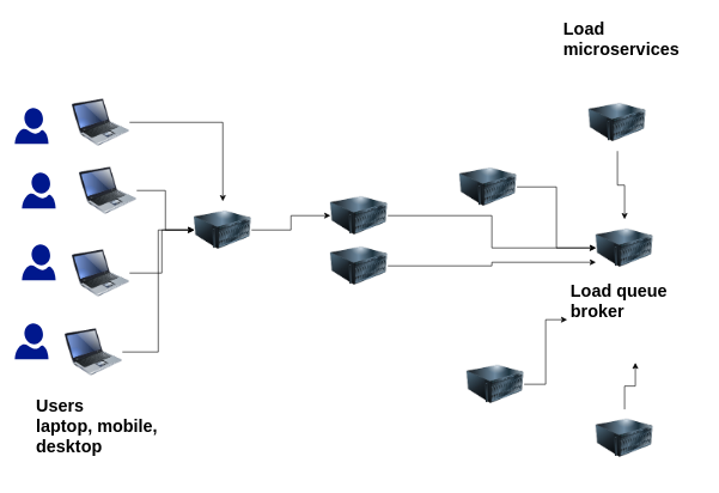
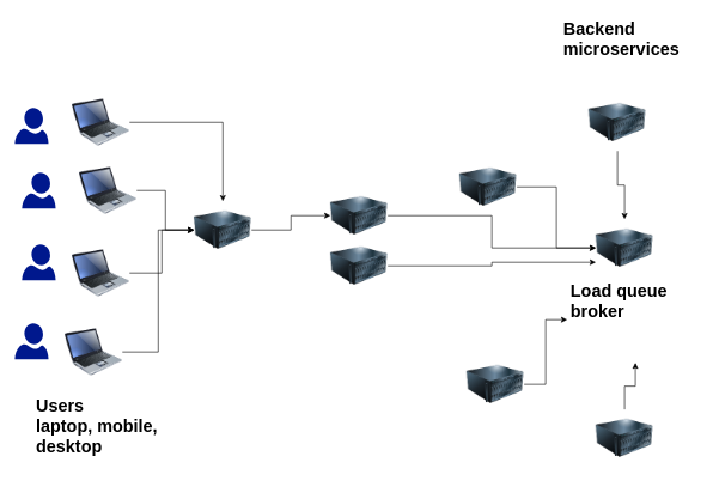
- <mxCell id="27" value="&lt;h1&gt;Load microservices&lt;/h1&gt;" style="text;html=1;strokeColor=none;fillColor=none;spacing=5;spacingTop=-20;whiteSpace=wrap;overflow=hidden;rounded=0;" vertex="1" parent="1"><mxGeometry x="780" y="20" width="190" height="120" as="geometry" /></mxCell>
+ <mxCell id="27" value="&lt;h1&gt;Backend microservices&lt;/h1&gt;" style="text;html=1;strokeColor=none;fillColor=none;spacing=5;spacingTop=-20;whiteSpace=wrap;overflow=hidden;rounded=0;" vertex="1" parent="1"><mxGeometry x="780" y="20" width="190" height="120" as="geometry" /></mxCell>
